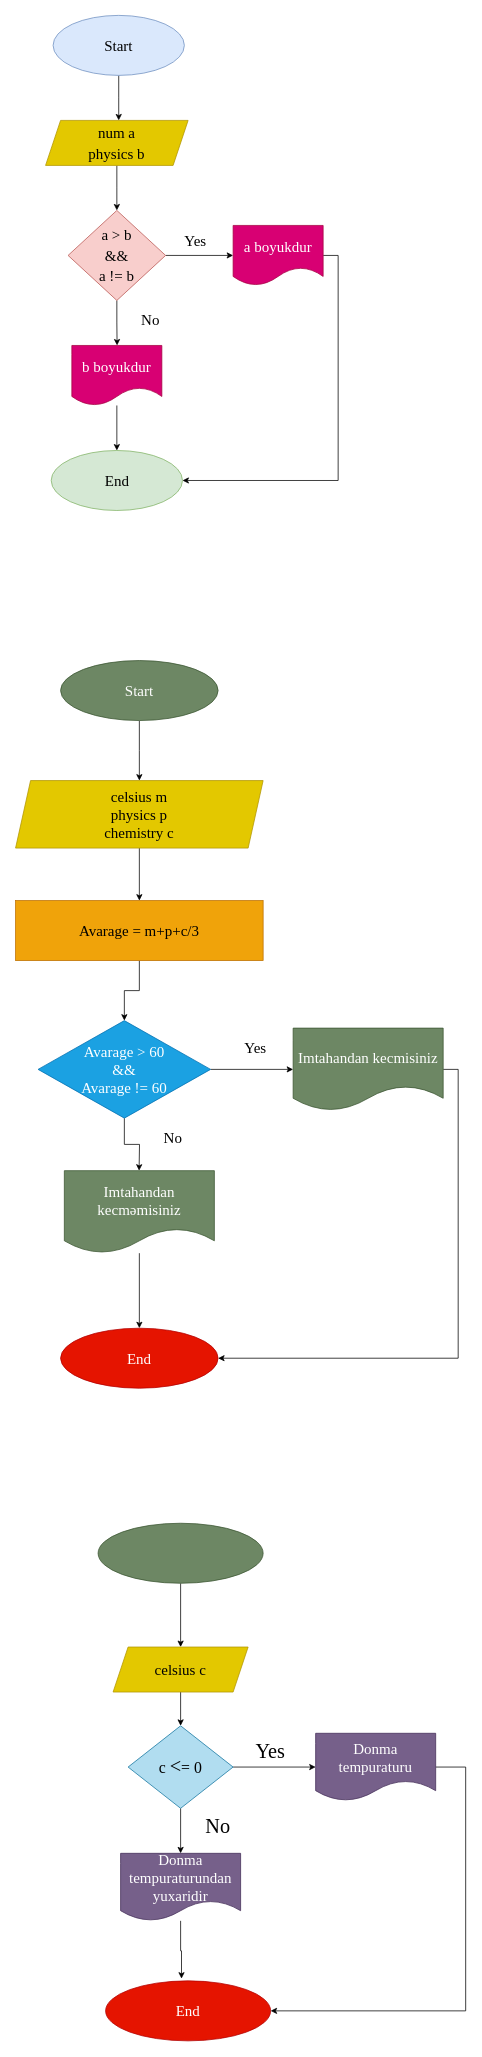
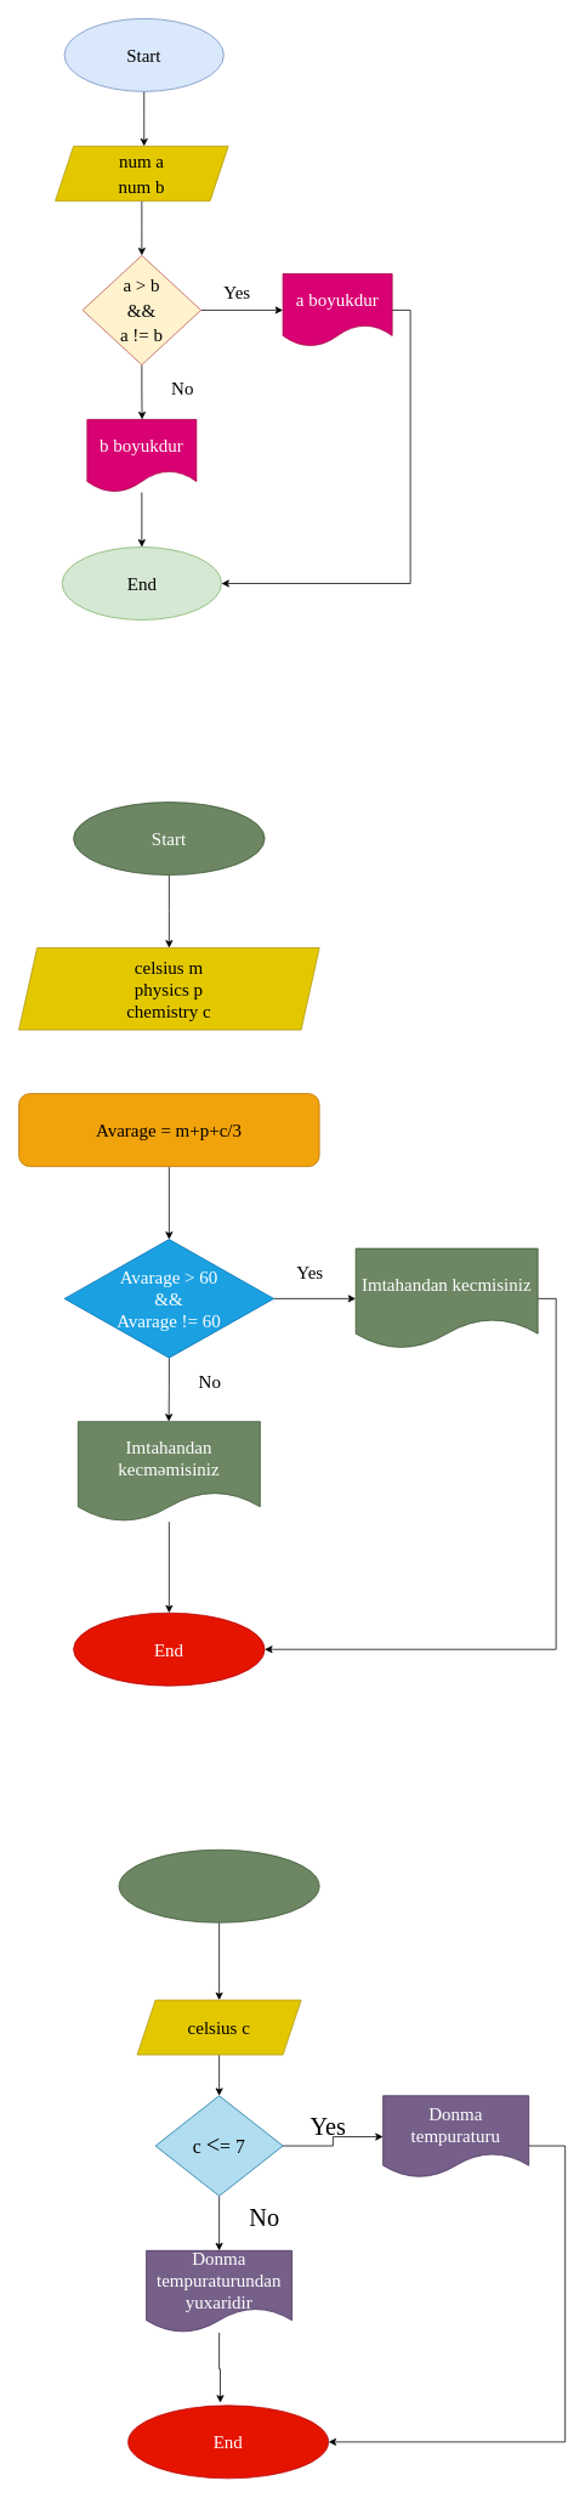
- <mxCell id="5" value="&lt;font face=&quot;Comic Sans MS&quot; style=&quot;font-size: 20px;&quot;&gt;num a&lt;br&gt;physics b&lt;/font&gt;" style="shape=parallelogram;perimeter=parallelogramPerimeter;whiteSpace=wrap;html=1;fixedSize=1;fontSize=23;fillColor=#e3c800;fontColor=#000000;strokeColor=#B09500;" vertex="1" parent="1"><mxGeometry x="60" y="160" width="190" height="60" as="geometry" /></mxCell>
+ <mxCell id="5" value="&lt;font face=&quot;Comic Sans MS&quot; style=&quot;font-size: 20px;&quot;&gt;num a&lt;br&gt;num b&lt;/font&gt;" style="shape=parallelogram;perimeter=parallelogramPerimeter;whiteSpace=wrap;html=1;fixedSize=1;fontSize=23;fillColor=#e3c800;fontColor=#000000;strokeColor=#B09500;" vertex="1" parent="1"><mxGeometry x="60" y="160" width="190" height="60" as="geometry" /></mxCell>
- <mxCell id="8" value="&lt;font style=&quot;font-size: 20px;&quot; face=&quot;Comic Sans MS&quot;&gt;a &amp;gt; b&lt;br&gt;&amp;amp;&amp;amp;&lt;br&gt;a != b&lt;br&gt;&lt;/font&gt;" style="rhombus;whiteSpace=wrap;html=1;fontSize=23;fillColor=#f8cecc;strokeColor=#b85450;" vertex="1" parent="1"><mxGeometry x="90" y="280" width="130" height="120" as="geometry" /></mxCell>
+ <mxCell id="8" value="&lt;font style=&quot;font-size: 20px;&quot; face=&quot;Comic Sans MS&quot;&gt;a &amp;gt; b&lt;br&gt;&amp;amp;&amp;amp;&lt;br&gt;a != b&lt;br&gt;&lt;/font&gt;" style="rhombus;whiteSpace=wrap;html=1;fontSize=23;fillColor=#fff2cc;strokeColor=#b85450;" vertex="1" parent="1"><mxGeometry x="90" y="280" width="130" height="120" as="geometry" /></mxCell>
- <mxCell id="18" style="edgeStyle=orthogonalEdgeStyle;rounded=0;orthogonalLoop=1;jettySize=auto;html=1;exitX=0.5;exitY=1;exitDx=0;exitDy=0;fontFamily=Comic Sans MS;fontSize=16;" edge="1" parent="1" source="19" target="21"><mxGeometry relative="1" as="geometry"><mxPoint x="184.667" y="1200" as="targetPoint" /></mxGeometry></mxCell>
- <mxCell id="21" value="&lt;font style=&quot;font-size: 20px;&quot;&gt;Avarage = m+p+c/3&lt;/font&gt;" style="rounded=0;whiteSpace=wrap;html=1;fontFamily=Comic Sans MS;fontSize=16;fillColor=#f0a30a;fontColor=#000000;strokeColor=#BD7000;" vertex="1" parent="1"><mxGeometry x="20" y="1200" width="330" height="80" as="geometry" /></mxCell>
+ <mxCell id="21" value="&lt;font style=&quot;font-size: 20px;&quot;&gt;Avarage = m+p+c/3&lt;/font&gt;" style="whiteSpace=wrap;html=1;fontFamily=Comic Sans MS;fontSize=16;fillColor=#f0a30a;fontColor=#000000;strokeColor=#BD7000;rounded=1;" vertex="1" parent="1"><mxGeometry x="20" y="1200" width="330" height="80" as="geometry" /></mxCell>
- <mxCell id="24" value="&lt;font style=&quot;font-size: 20px;&quot;&gt;Avarage &amp;gt; 60&lt;br&gt;&amp;amp;&amp;amp;&lt;br&gt;Avarage != 60&lt;br&gt;&lt;/font&gt;" style="rhombus;whiteSpace=wrap;html=1;fontFamily=Comic Sans MS;fontSize=16;fillColor=#1ba1e2;fontColor=#ffffff;strokeColor=#006EAF;" vertex="1" parent="1"><mxGeometry x="50" y="1360" width="230" height="130" as="geometry" /></mxCell>
+ <mxCell id="24" value="&lt;font style=&quot;font-size: 20px;&quot;&gt;Avarage &amp;gt; 60&lt;br&gt;&amp;amp;&amp;amp;&lt;br&gt;Avarage != 60&lt;br&gt;&lt;/font&gt;" style="rhombus;whiteSpace=wrap;html=1;fontFamily=Comic Sans MS;fontSize=16;fillColor=#1ba1e2;fontColor=#ffffff;strokeColor=#006EAF;" vertex="1" parent="1"><mxGeometry x="70" y="1360" width="230" height="130" as="geometry" /></mxCell>
- <mxCell id="38" value="&lt;font style=&quot;font-size: 21px;&quot;&gt;c &lt;/font&gt;&lt;font style=&quot;font-size: 27px;&quot;&gt;&amp;lt;&lt;/font&gt;&lt;font style=&quot;font-size: 21px;&quot;&gt;= 0&lt;/font&gt;" style="rhombus;whiteSpace=wrap;html=1;fontFamily=Comic Sans MS;fontSize=20;fillColor=#b1ddf0;strokeColor=#10739e;" vertex="1" parent="1"><mxGeometry x="170" y="2300" width="140" height="110" as="geometry" /></mxCell>
+ <mxCell id="38" value="&lt;font style=&quot;font-size: 21px;&quot;&gt;c &lt;/font&gt;&lt;font style=&quot;font-size: 27px;&quot;&gt;&amp;lt;&lt;/font&gt;&lt;font style=&quot;font-size: 21px;&quot;&gt;= 7&lt;/font&gt;" style="rhombus;whiteSpace=wrap;html=1;fontFamily=Comic Sans MS;fontSize=20;fillColor=#b1ddf0;strokeColor=#10739e;" vertex="1" parent="1"><mxGeometry x="170" y="2300" width="140" height="110" as="geometry" /></mxCell>
- <mxCell id="40" value="Donma tempuraturu" style="shape=document;whiteSpace=wrap;html=1;boundedLbl=1;fontFamily=Comic Sans MS;fontSize=20;fillColor=#76608a;fontColor=#ffffff;strokeColor=#432D57;" vertex="1" parent="1"><mxGeometry x="420" y="2310" width="160" height="90" as="geometry" /></mxCell>
+ <mxCell id="40" value="Donma tempuraturu" style="shape=document;whiteSpace=wrap;html=1;boundedLbl=1;fontFamily=Comic Sans MS;fontSize=20;fillColor=#76608a;fontColor=#ffffff;strokeColor=#432D57;" vertex="1" parent="1"><mxGeometry x="420" y="2300" width="160" height="90" as="geometry" /></mxCell>
